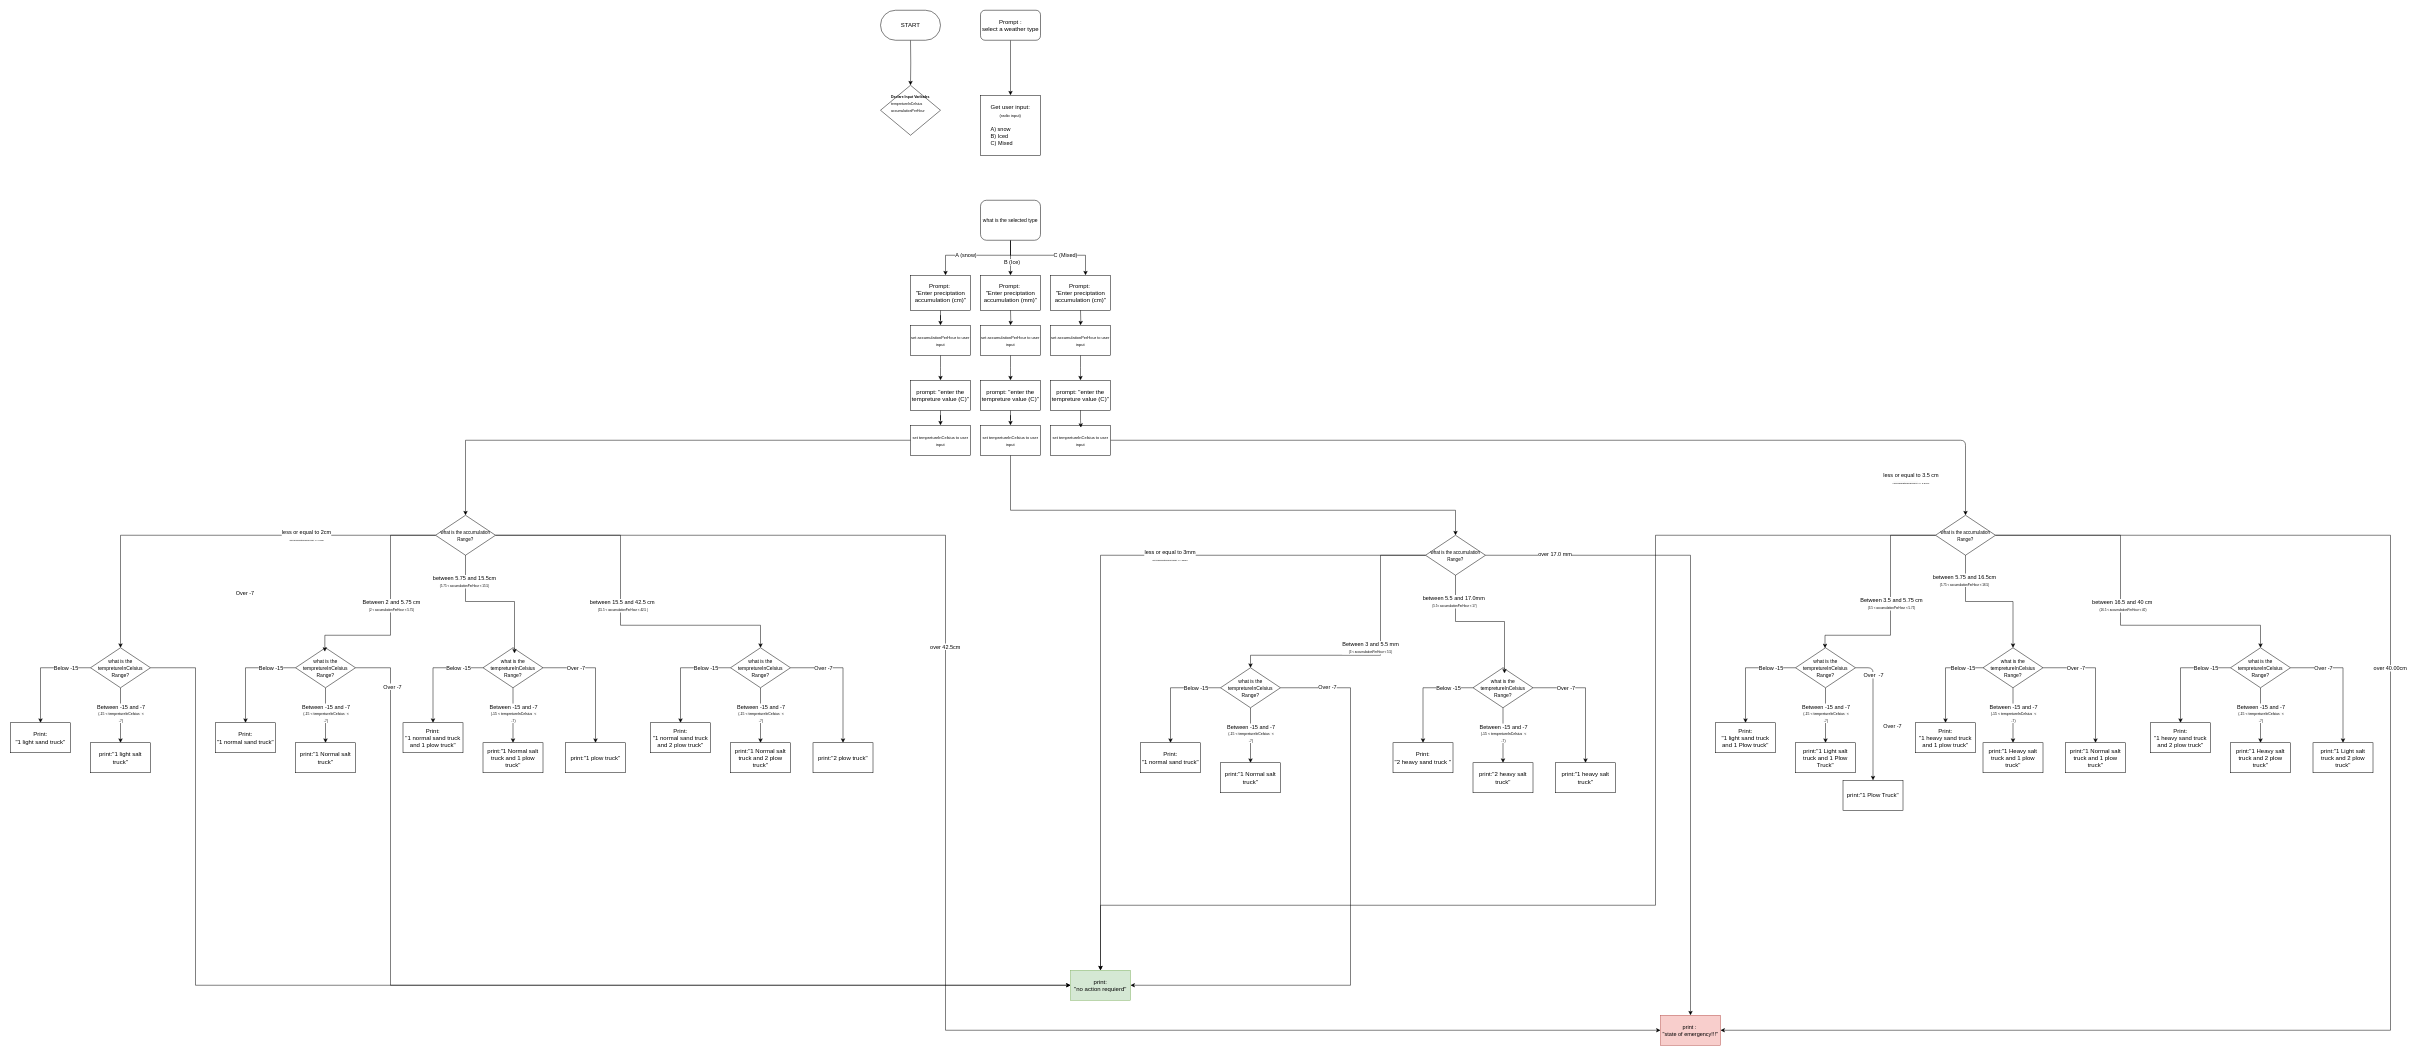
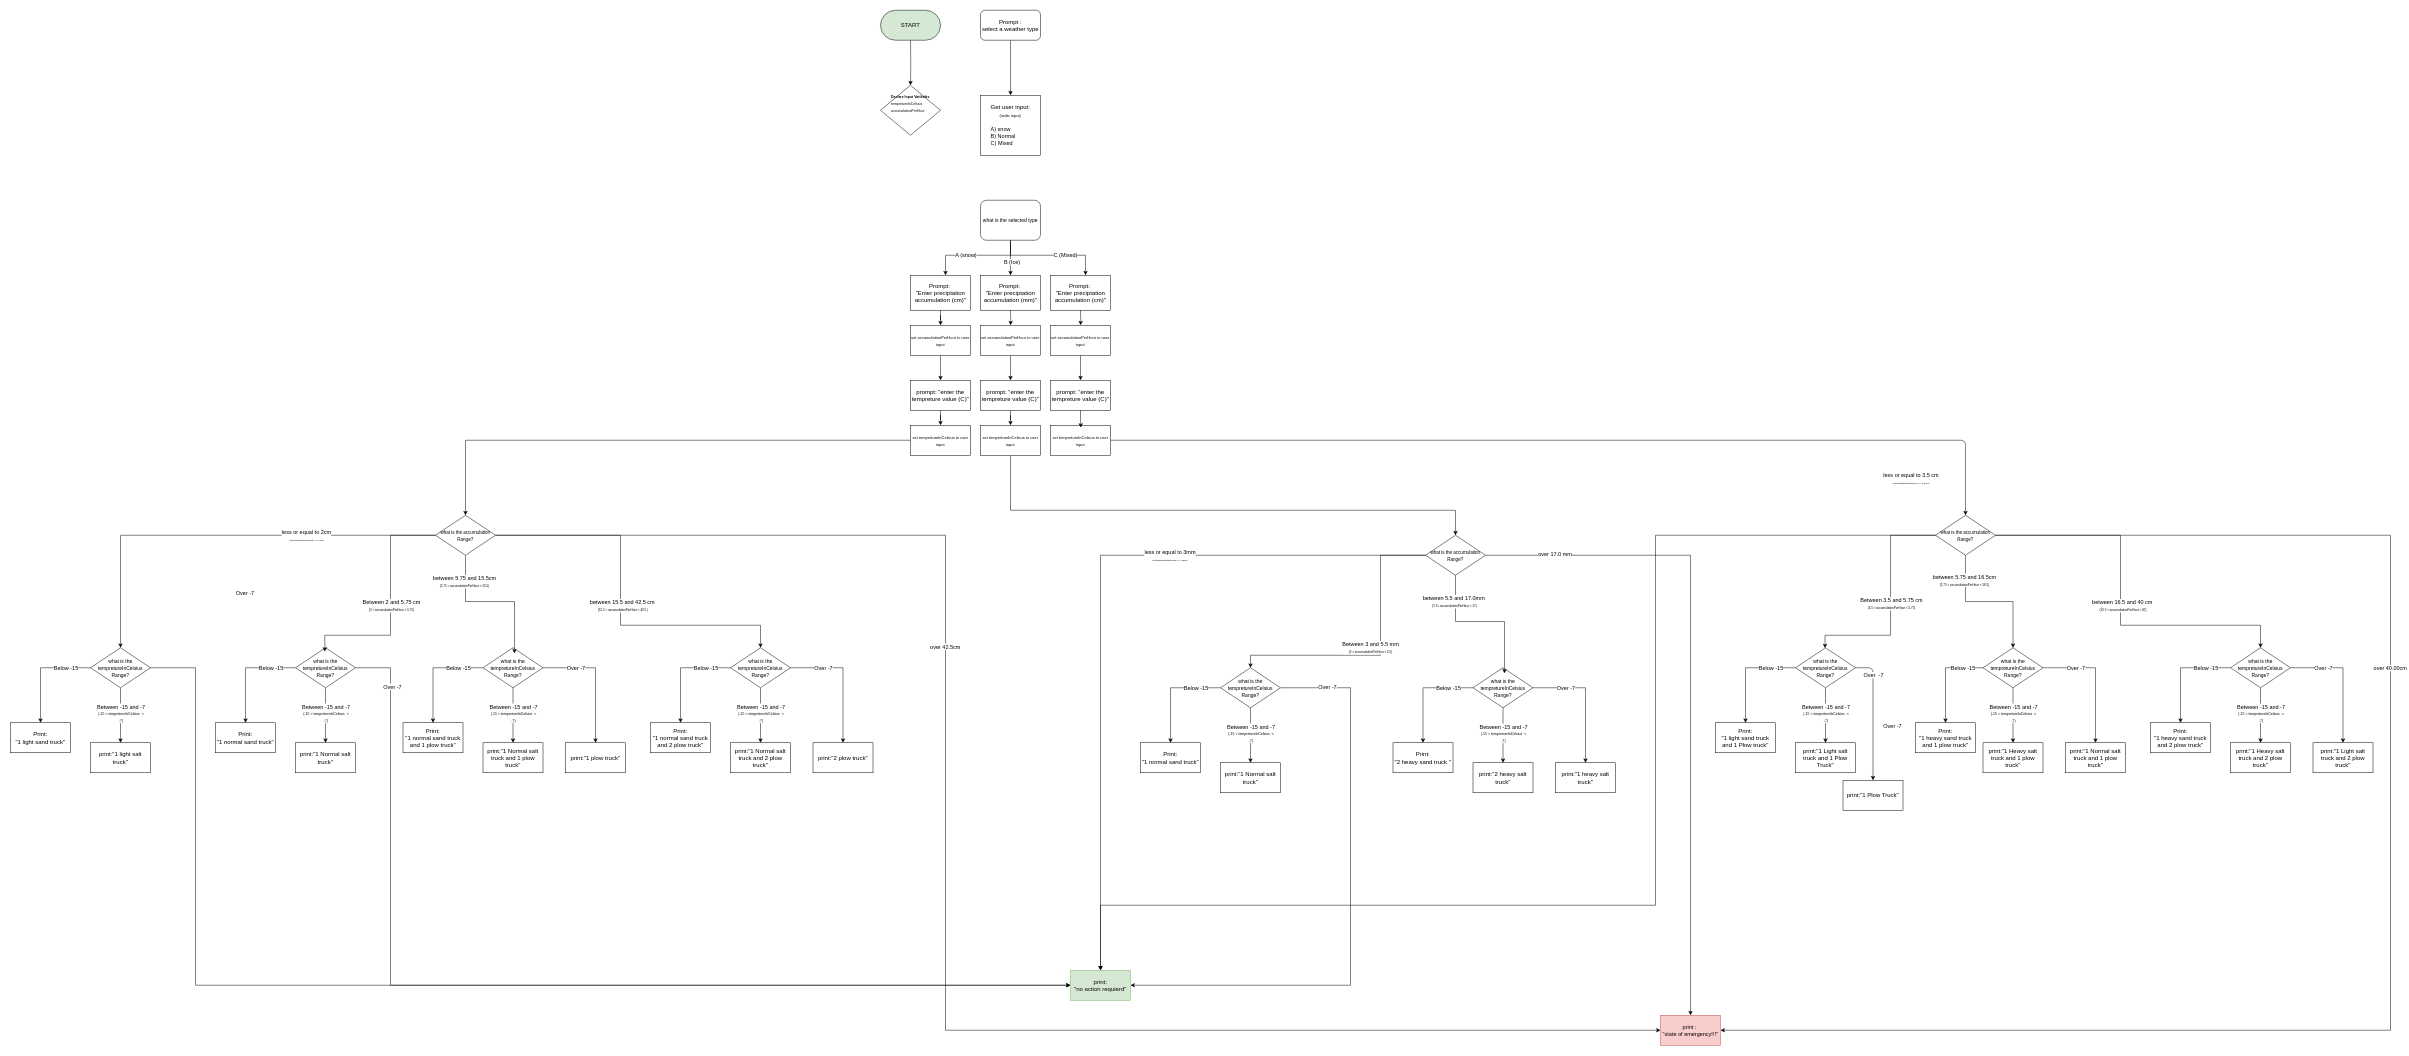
- <mxCell id="4" value="START" style="rounded=1;whiteSpace=wrap;html=1;border-radius=100;perimeterSpacing=100;glass=0;arcSize=50;" parent="1" vertex="1"><mxGeometry x="1760" y="20" width="120" height="60" as="geometry" /></mxCell>
+ <mxCell id="4" value="START" style="rounded=1;whiteSpace=wrap;html=1;border-radius=100;perimeterSpacing=100;glass=0;arcSize=50;fillColor=#d5e8d4;" parent="1" vertex="1"><mxGeometry x="1760" y="20" width="120" height="60" as="geometry" /></mxCell>
- <mxCell id="7" value="Get user input:&lt;div&gt;&lt;font style=&quot;font-size: 8px;&quot;&gt;(radio input)&lt;/font&gt;&lt;/div&gt;&lt;div&gt;&lt;span style=&quot;font-size: 8px;&quot;&gt;&lt;br&gt;&lt;/span&gt;&lt;div style=&quot;text-align: left;&quot;&gt;&lt;font style=&quot;font-size: 11px;&quot;&gt;A) snow&lt;/font&gt;&lt;/div&gt;&lt;div style=&quot;text-align: left;&quot;&gt;&lt;font style=&quot;font-size: 11px;&quot;&gt;B) Iced&lt;/font&gt;&lt;/div&gt;&lt;div style=&quot;text-align: left;&quot;&gt;&lt;font style=&quot;font-size: 11px;&quot;&gt;C) Mixed&lt;/font&gt;&lt;/div&gt;&lt;/div&gt;" style="whiteSpace=wrap;html=1;rounded=0;" parent="1" vertex="1"><mxGeometry x="1960" y="190" width="120" height="120" as="geometry" /></mxCell>
+ <mxCell id="7" value="Get user input:&lt;div&gt;&lt;font style=&quot;font-size: 8px;&quot;&gt;(radio input)&lt;/font&gt;&lt;/div&gt;&lt;div&gt;&lt;span style=&quot;font-size: 8px;&quot;&gt;&lt;br&gt;&lt;/span&gt;&lt;div style=&quot;text-align: left;&quot;&gt;&lt;font style=&quot;font-size: 11px;&quot;&gt;A) snow&lt;/font&gt;&lt;/div&gt;&lt;div style=&quot;text-align: left;&quot;&gt;&lt;font style=&quot;font-size: 11px;&quot;&gt;B) Normal&lt;/font&gt;&lt;/div&gt;&lt;div style=&quot;text-align: left;&quot;&gt;&lt;font style=&quot;font-size: 11px;&quot;&gt;C) Mixed&lt;/font&gt;&lt;/div&gt;&lt;/div&gt;" style="whiteSpace=wrap;html=1;rounded=0;" parent="1" vertex="1"><mxGeometry x="1960" y="190" width="120" height="120" as="geometry" /></mxCell>
